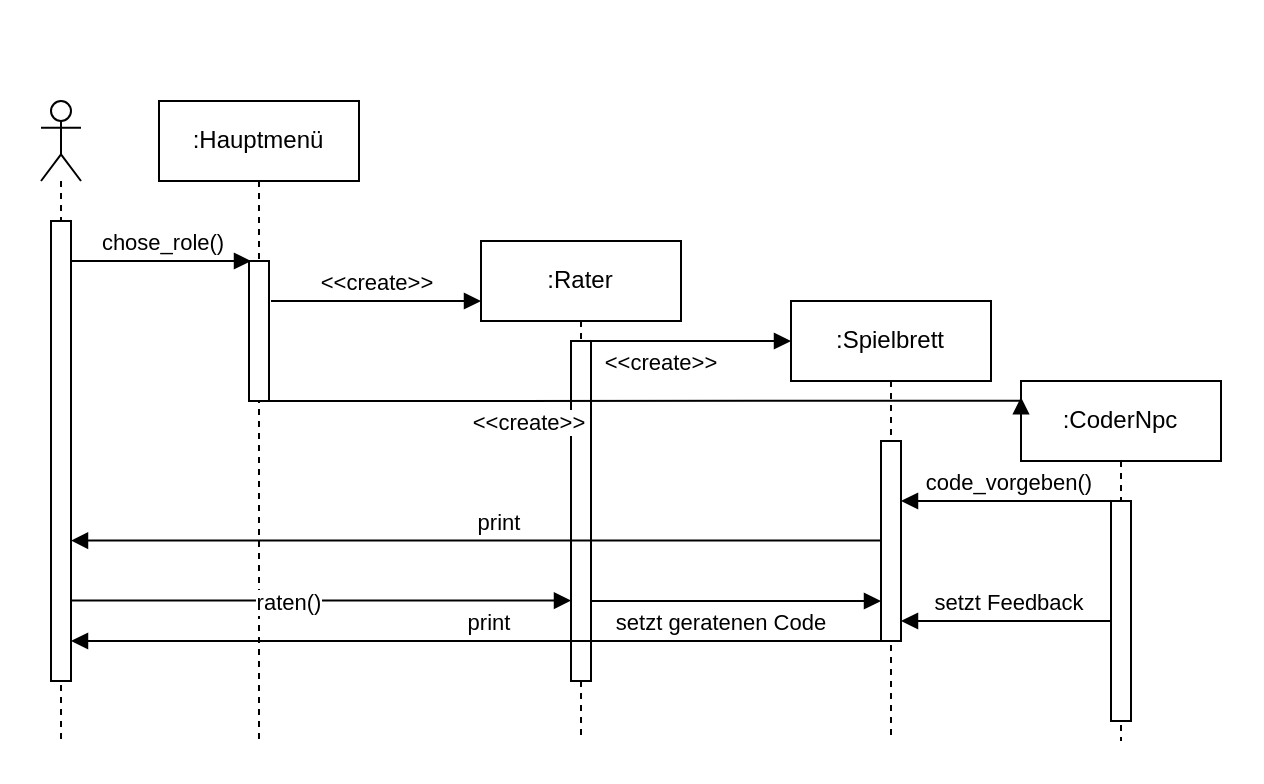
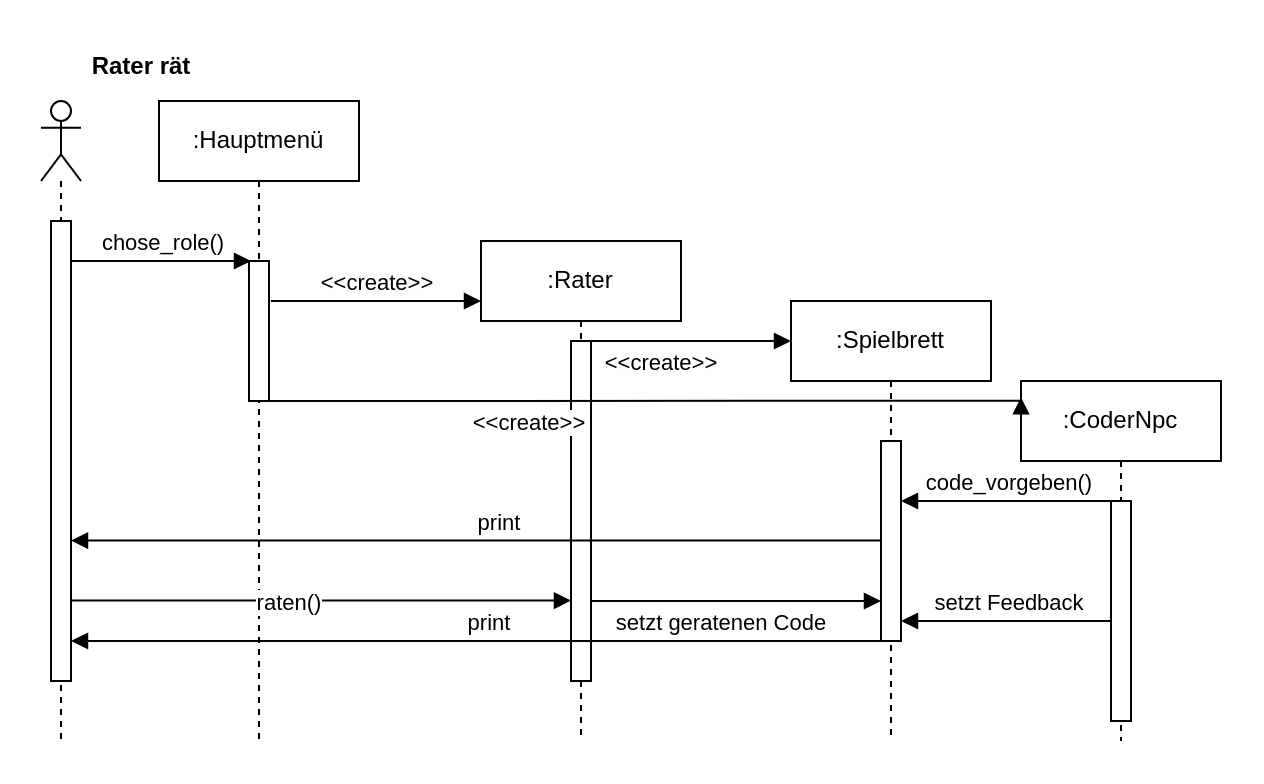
+ <mxCell id="24" value="Rater rät" style="text;align=center;fontStyle=1;verticalAlign=middle;spacingLeft=3;spacingRight=3;strokeColor=none;rotatable=0;points=[[0,0.5],[1,0.5]];portConstraint=eastwest;html=1;" vertex="1" parent="1"><mxGeometry x="30" y="20" width="80" height="26" as="geometry" /></mxCell>
